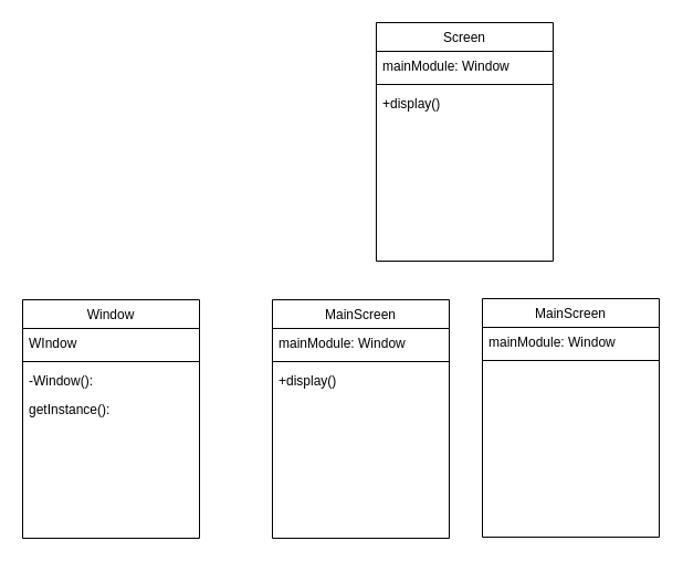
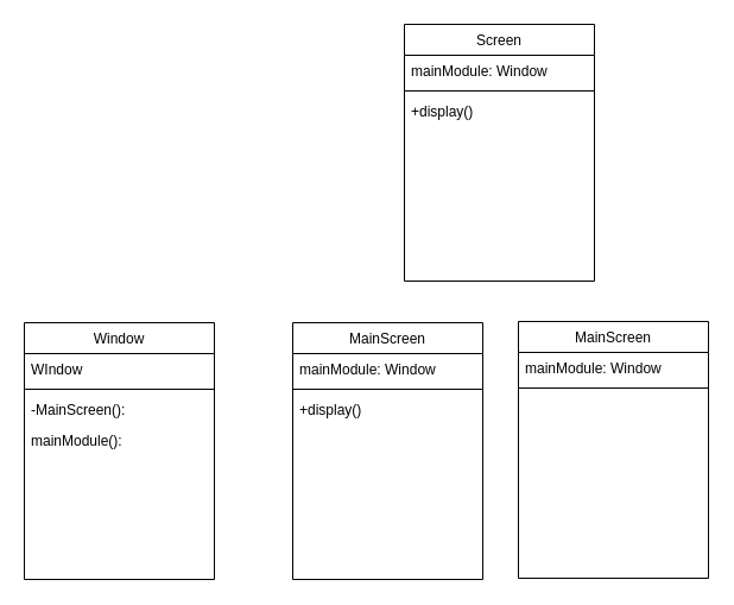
- <mxCell id="9" value="-Window():" style="text;align=left;verticalAlign=top;spacingLeft=4;spacingRight=4;overflow=hidden;rotatable=0;points=[[0,0.5],[1,0.5]];portConstraint=eastwest;" vertex="1" parent="6"><mxGeometry y="60" width="160" height="26" as="geometry" /></mxCell>
+ <mxCell id="9" value="-MainScreen():" style="text;align=left;verticalAlign=top;spacingLeft=4;spacingRight=4;overflow=hidden;rotatable=0;points=[[0,0.5],[1,0.5]];portConstraint=eastwest;" vertex="1" parent="6"><mxGeometry y="60" width="160" height="26" as="geometry" /></mxCell>
- <mxCell id="10" value="getInstance():" style="text;align=left;verticalAlign=top;spacingLeft=4;spacingRight=4;overflow=hidden;rotatable=0;points=[[0,0.5],[1,0.5]];portConstraint=eastwest;" vertex="1" parent="6"><mxGeometry y="86" width="160" height="26" as="geometry" /></mxCell>
+ <mxCell id="10" value="mainModule():" style="text;align=left;verticalAlign=top;spacingLeft=4;spacingRight=4;overflow=hidden;rotatable=0;points=[[0,0.5],[1,0.5]];portConstraint=eastwest;" vertex="1" parent="6"><mxGeometry y="86" width="160" height="26" as="geometry" /></mxCell>
